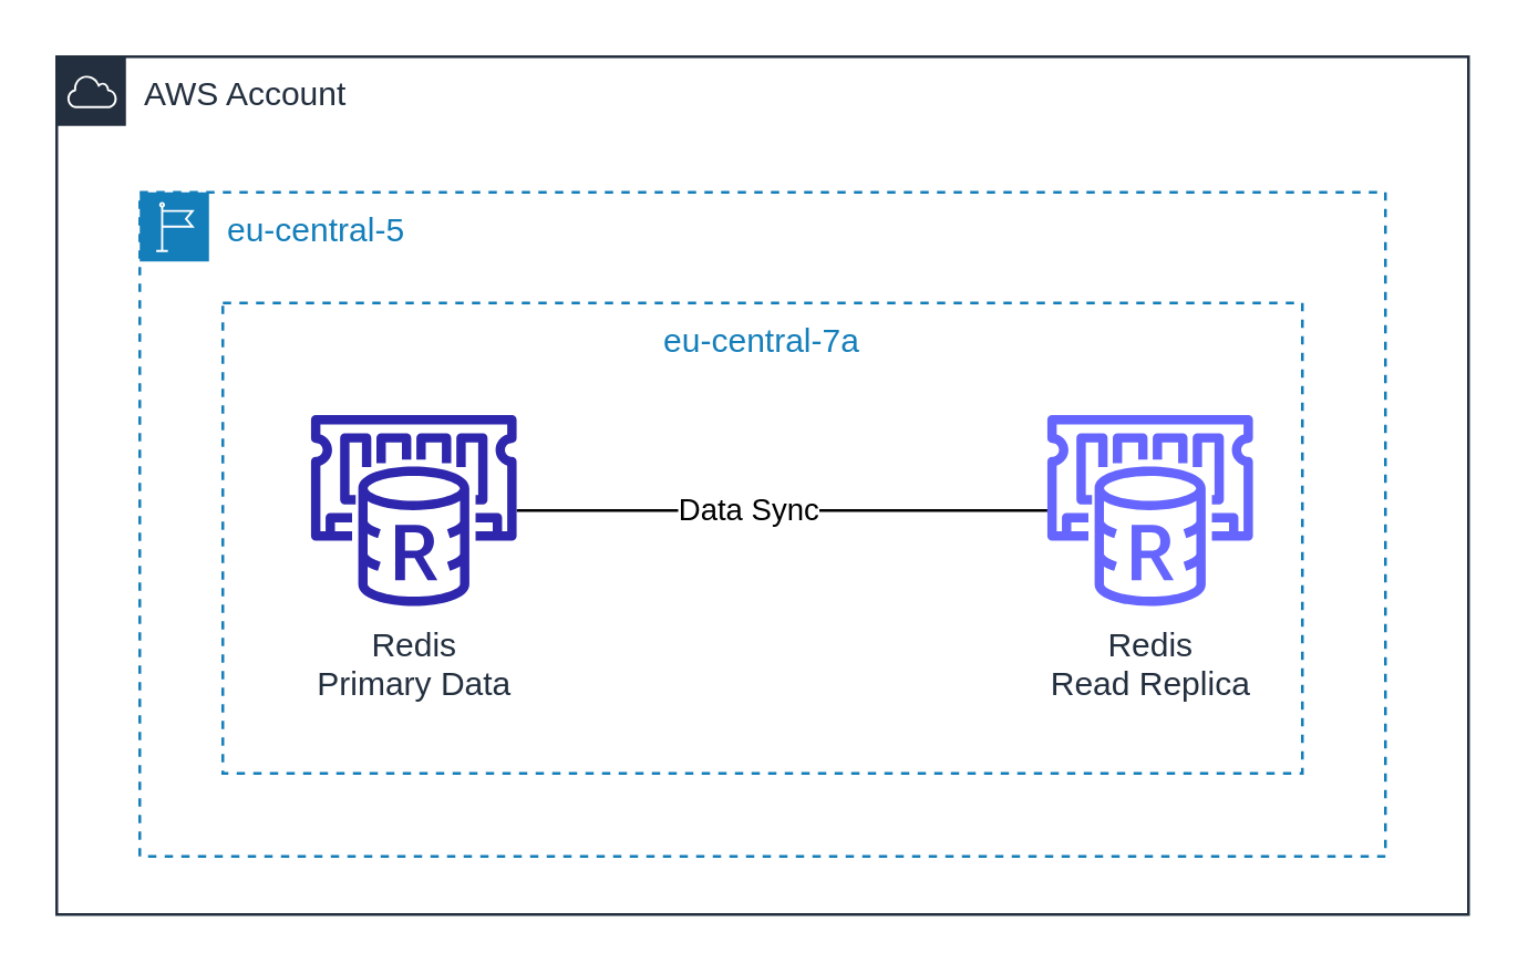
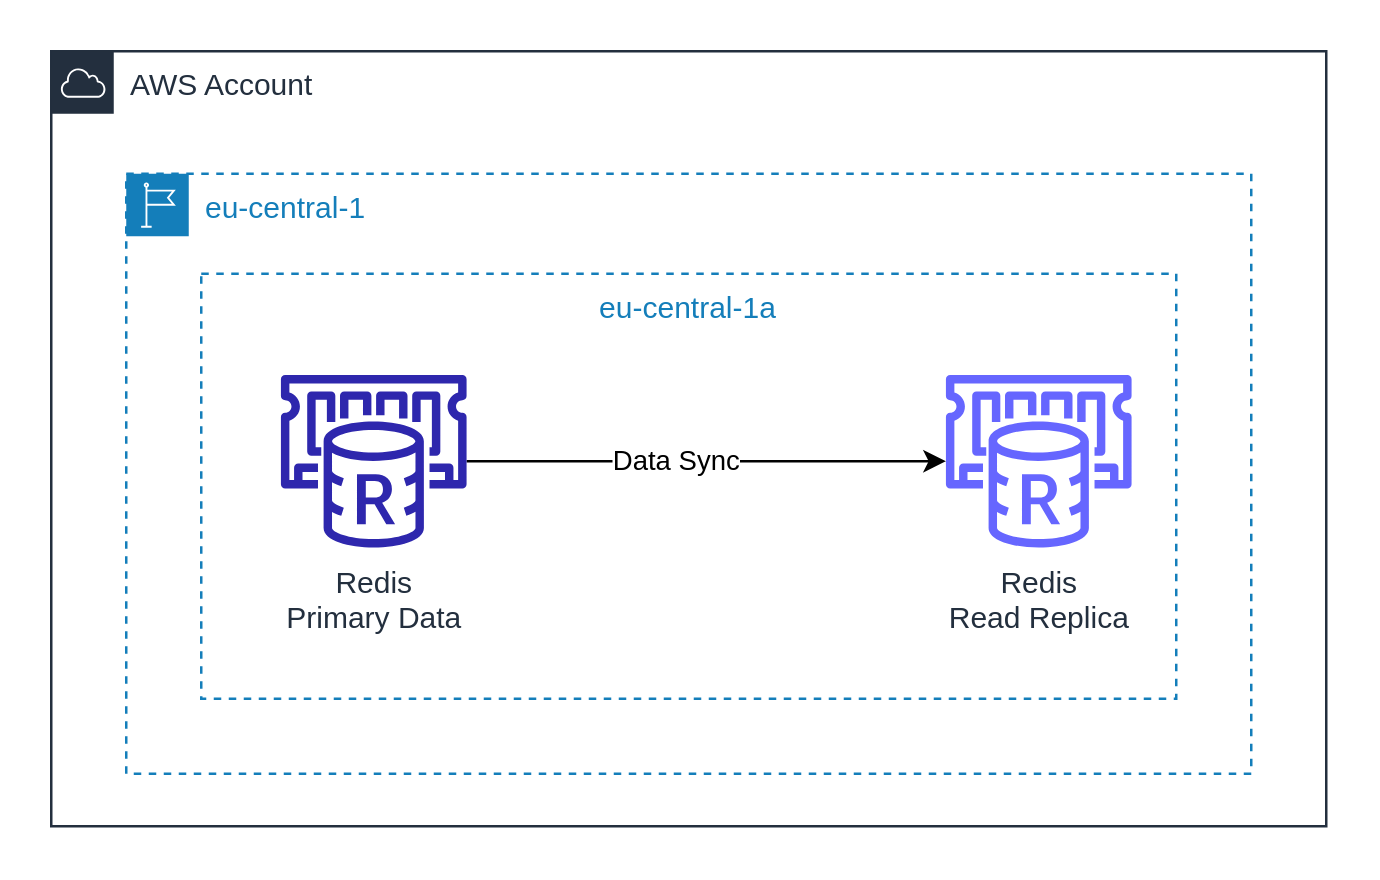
- <mxCell id="3" value="eu-central-5" style="points=[[0,0],[0.25,0],[0.5,0],[0.75,0],[1,0],[1,0.25],[1,0.5],[1,0.75],[1,1],[0.75,1],[0.5,1],[0.25,1],[0,1],[0,0.75],[0,0.5],[0,0.25]];outlineConnect=0;gradientColor=none;html=1;whiteSpace=wrap;fontSize=12;fontStyle=0;container=1;pointerEvents=0;collapsible=0;recursiveResize=0;shape=mxgraph.aws4.group;grIcon=mxgraph.aws4.group_region;strokeColor=#147EBA;fillColor=none;verticalAlign=top;align=left;spacingLeft=30;fontColor=#147EBA;dashed=1;" vertex="1" parent="2"><mxGeometry x="30" y="49" width="450" height="240" as="geometry" /></mxCell>
+ <mxCell id="3" value="eu-central-1" style="points=[[0,0],[0.25,0],[0.5,0],[0.75,0],[1,0],[1,0.25],[1,0.5],[1,0.75],[1,1],[0.75,1],[0.5,1],[0.25,1],[0,1],[0,0.75],[0,0.5],[0,0.25]];outlineConnect=0;gradientColor=none;html=1;whiteSpace=wrap;fontSize=12;fontStyle=0;container=1;pointerEvents=0;collapsible=0;recursiveResize=0;shape=mxgraph.aws4.group;grIcon=mxgraph.aws4.group_region;strokeColor=#147EBA;fillColor=none;verticalAlign=top;align=left;spacingLeft=30;fontColor=#147EBA;dashed=1;" vertex="1" parent="2"><mxGeometry x="30" y="49" width="450" height="240" as="geometry" /></mxCell>
- <mxCell id="4" value="eu-central-7a" style="fillColor=none;strokeColor=#147EBA;dashed=1;verticalAlign=top;fontStyle=0;fontColor=#147EBA;whiteSpace=wrap;html=1;" vertex="1" parent="3"><mxGeometry x="30" y="40" width="390" height="170" as="geometry" /></mxCell>
+ <mxCell id="4" value="eu-central-1a" style="fillColor=none;strokeColor=#147EBA;dashed=1;verticalAlign=top;fontStyle=0;fontColor=#147EBA;whiteSpace=wrap;html=1;" vertex="1" parent="3"><mxGeometry x="30" y="40" width="390" height="170" as="geometry" /></mxCell>
- <mxCell id="6" value="Data Sync" style="edgeStyle=orthogonalEdgeStyle;rounded=0;orthogonalLoop=1;jettySize=auto;html=1;endArrow=none;" edge="1" parent="3" source="7" target="8"><mxGeometry x="-0.125" relative="1" as="geometry"><mxPoint as="offset" /></mxGeometry></mxCell>
+ <mxCell id="6" value="Data Sync" style="edgeStyle=orthogonalEdgeStyle;rounded=0;orthogonalLoop=1;jettySize=auto;html=1;" edge="1" parent="3" source="7" target="8"><mxGeometry x="-0.125" relative="1" as="geometry"><mxPoint as="offset" /></mxGeometry></mxCell>
